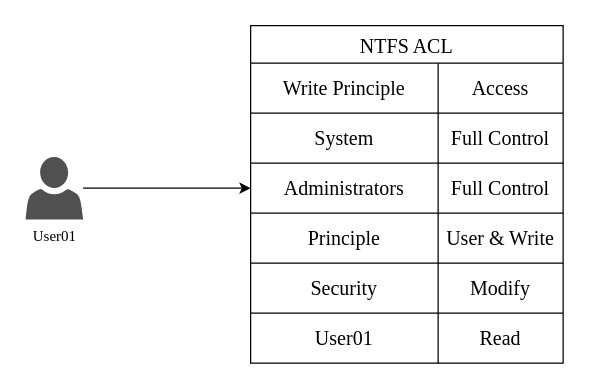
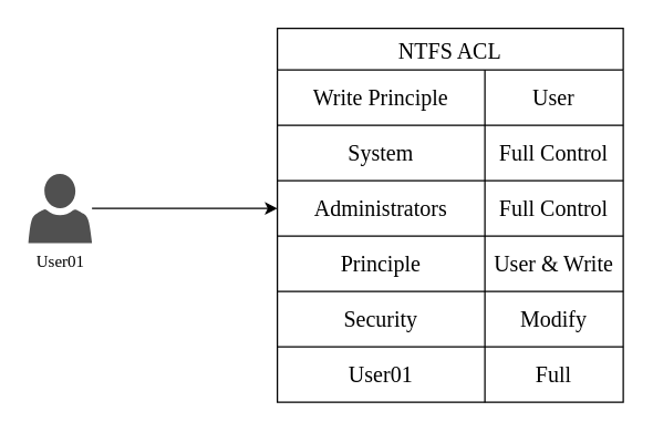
- <mxCell id="7" value="Access" style="shape=partialRectangle;html=1;whiteSpace=wrap;connectable=0;strokeColor=inherit;overflow=hidden;fillColor=none;top=0;left=0;bottom=0;right=0;pointerEvents=1;fontSize=16;fontFamily=Jetbrains Mono;" vertex="1" parent="5"><mxGeometry x="150" width="100" height="40" as="geometry"><mxRectangle width="100" height="40" as="alternateBounds" /></mxGeometry></mxCell>
+ <mxCell id="7" value="User" style="shape=partialRectangle;html=1;whiteSpace=wrap;connectable=0;strokeColor=inherit;overflow=hidden;fillColor=none;top=0;left=0;bottom=0;right=0;pointerEvents=1;fontSize=16;fontFamily=Jetbrains Mono;" vertex="1" parent="5"><mxGeometry x="150" width="100" height="40" as="geometry"><mxRectangle width="100" height="40" as="alternateBounds" /></mxGeometry></mxCell>
- <mxCell id="22" value="Read" style="shape=partialRectangle;html=1;whiteSpace=wrap;connectable=0;strokeColor=inherit;overflow=hidden;fillColor=none;top=0;left=0;bottom=0;right=0;pointerEvents=1;fontSize=16;fontFamily=Jetbrains Mono;" vertex="1" parent="20"><mxGeometry x="150" width="100" height="40" as="geometry"><mxRectangle width="100" height="40" as="alternateBounds" /></mxGeometry></mxCell>
+ <mxCell id="22" value="Full" style="shape=partialRectangle;html=1;whiteSpace=wrap;connectable=0;strokeColor=inherit;overflow=hidden;fillColor=none;top=0;left=0;bottom=0;right=0;pointerEvents=1;fontSize=16;fontFamily=Jetbrains Mono;" vertex="1" parent="20"><mxGeometry x="150" width="100" height="40" as="geometry"><mxRectangle width="100" height="40" as="alternateBounds" /></mxGeometry></mxCell>
